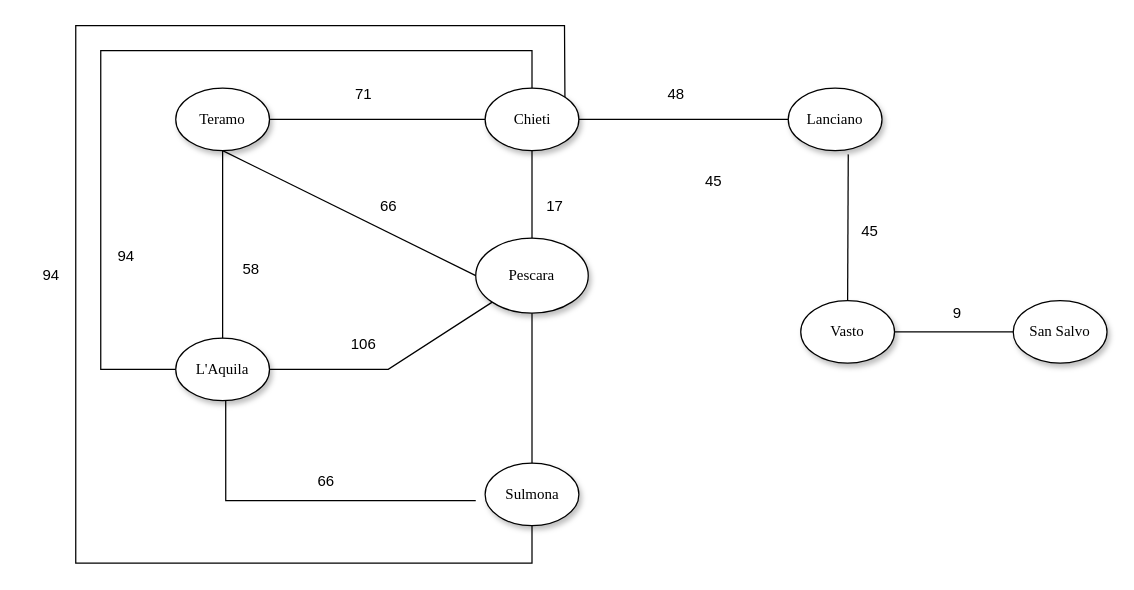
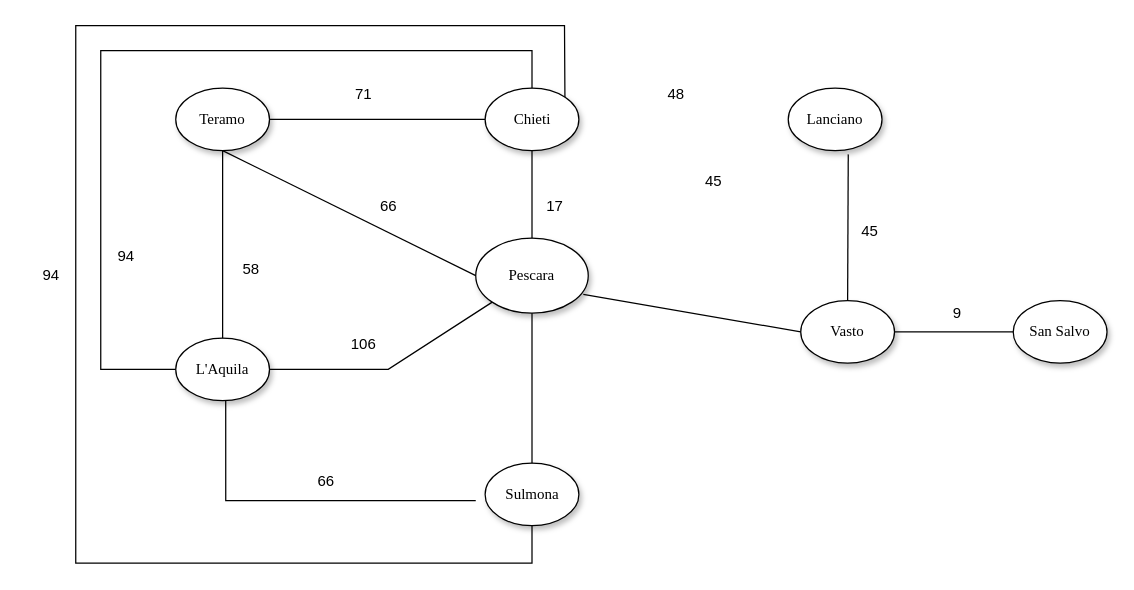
- <mxCell id="21" value="" style="endArrow=none;html=1;rounded=0;entryX=0;entryY=0.5;entryDx=0;entryDy=0;exitX=1;exitY=0.5;exitDx=0;exitDy=0;" edge="1" parent="1" source="3" target="4"><mxGeometry width="50" height="50" relative="1" as="geometry"><mxPoint x="225" y="105" as="sourcePoint" /><mxPoint x="397.5" y="105" as="targetPoint" /><Array as="points" /></mxGeometry></mxCell>
+ <mxCell id="15" value="" style="endArrow=none;html=1;rounded=0;entryX=0.956;entryY=0.75;entryDx=0;entryDy=0;exitX=0;exitY=0.5;exitDx=0;exitDy=0;entryPerimeter=0;" edge="1" parent="1" source="5" target="2"><mxGeometry width="50" height="50" relative="1" as="geometry"><mxPoint x="677.5" y="130" as="sourcePoint" /><mxPoint x="480" y="230" as="targetPoint" /><Array as="points" /></mxGeometry></mxCell>
